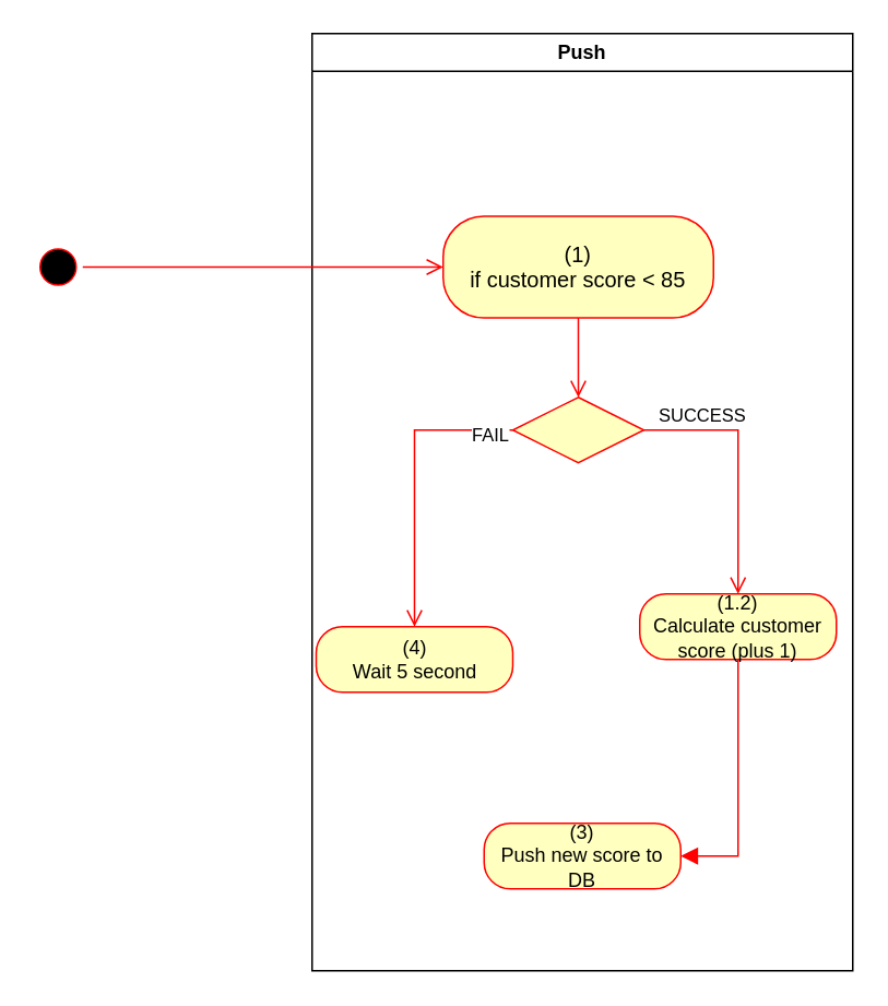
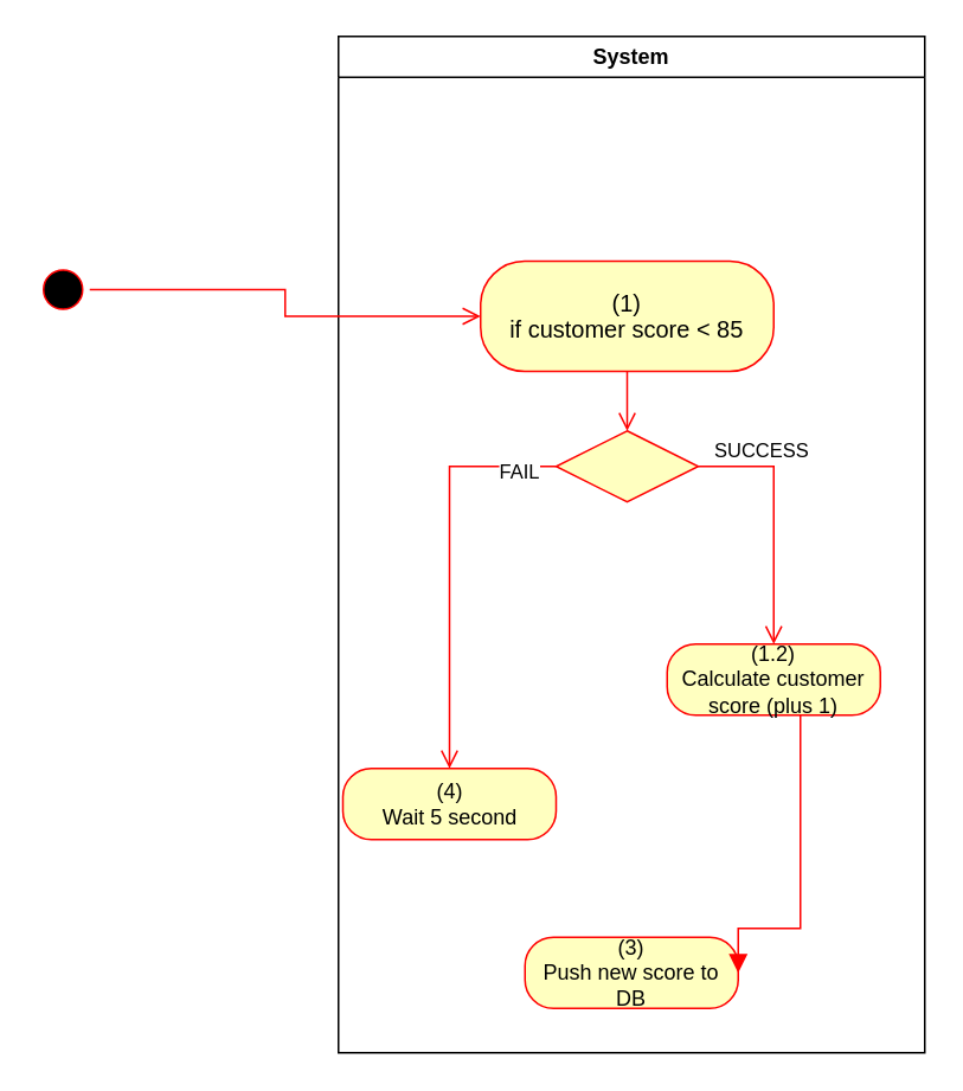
- <mxCell id="2" value="Push" style="swimlane;whiteSpace=wrap;startSize=23;" vertex="1" parent="1"><mxGeometry x="190" y="20" width="330" height="572" as="geometry" /></mxCell>
+ <mxCell id="2" value="System" style="swimlane;whiteSpace=wrap;startSize=23;" vertex="1" parent="1"><mxGeometry x="190" y="20" width="330" height="572" as="geometry" /></mxCell>
- <mxCell id="3" value="&lt;span lang=&quot;EN-GB&quot; style=&quot;font-size: 10pt ; line-height: 107% ; font-family: &amp;#34;arial&amp;#34; , sans-serif&quot;&gt;(1)&lt;br&gt;if customer score &amp;lt; 85&lt;br&gt;&lt;/span&gt;" style="rounded=1;whiteSpace=wrap;html=1;arcSize=40;fontColor=#000000;fillColor=#ffffc0;strokeColor=#ff0000;" vertex="1" parent="2"><mxGeometry x="80" y="111.5" width="165" height="62" as="geometry" /></mxCell>
+ <mxCell id="3" value="&lt;span lang=&quot;EN-GB&quot; style=&quot;font-size: 10pt ; line-height: 107% ; font-family: &amp;#34;arial&amp;#34; , sans-serif&quot;&gt;(1)&lt;br&gt;if customer score &amp;lt; 85&lt;br&gt;&lt;/span&gt;" style="rounded=1;whiteSpace=wrap;html=1;arcSize=40;fontColor=#000000;fillColor=#ffffc0;strokeColor=#ff0000;" vertex="1" parent="2"><mxGeometry x="80" y="126.5" width="165" height="62" as="geometry" /></mxCell>
- <mxCell id="4" value="(1.2)&lt;br&gt;Calculate customer score (plus 1)" style="rounded=1;whiteSpace=wrap;html=1;arcSize=40;fontColor=#000000;fillColor=#ffffc0;strokeColor=#ff0000;" vertex="1" parent="2"><mxGeometry x="200" y="342" width="120" height="40" as="geometry" /></mxCell>
+ <mxCell id="4" value="(1.2)&lt;br&gt;Calculate customer score (plus 1)" style="rounded=1;whiteSpace=wrap;html=1;arcSize=40;fontColor=#000000;fillColor=#ffffc0;strokeColor=#ff0000;" vertex="1" parent="2"><mxGeometry x="185" y="342" width="120" height="40" as="geometry" /></mxCell>
- <mxCell id="11" value="(4)&lt;br&gt;Wait 5 second" style="rounded=1;whiteSpace=wrap;html=1;arcSize=40;fontColor=#000000;fillColor=#ffffc0;strokeColor=#ff0000;" vertex="1" parent="2"><mxGeometry x="2.5" y="362" width="120" height="40" as="geometry" /></mxCell>
+ <mxCell id="11" value="(4)&lt;br&gt;Wait 5 second" style="rounded=1;whiteSpace=wrap;html=1;arcSize=40;fontColor=#000000;fillColor=#ffffc0;strokeColor=#ff0000;" vertex="1" parent="2"><mxGeometry x="2.5" y="412" width="120" height="40" as="geometry" /></mxCell>
- <mxCell id="9" value="(3)&lt;br&gt;Push new score to DB" style="rounded=1;whiteSpace=wrap;html=1;arcSize=40;fontColor=#000000;fillColor=#ffffc0;strokeColor=#ff0000;" vertex="1" parent="2"><mxGeometry x="105" y="482" width="120" height="40" as="geometry" /></mxCell>
+ <mxCell id="9" value="(3)&lt;br&gt;Push new score to DB" style="rounded=1;whiteSpace=wrap;html=1;arcSize=40;fontColor=#000000;fillColor=#ffffc0;strokeColor=#ff0000;" vertex="1" parent="2"><mxGeometry x="105" y="507" width="120" height="40" as="geometry" /></mxCell>
